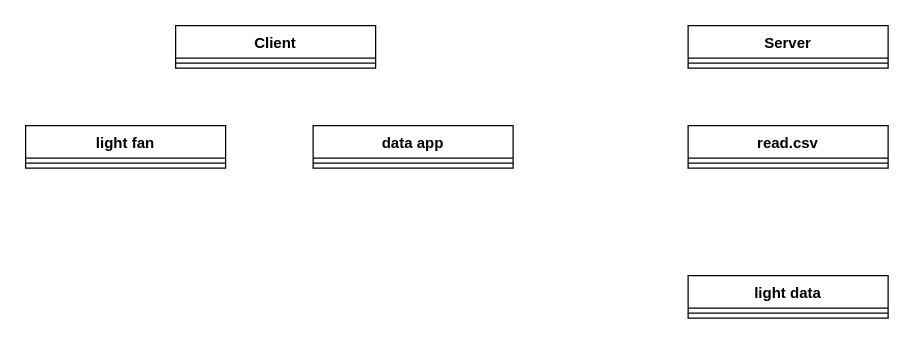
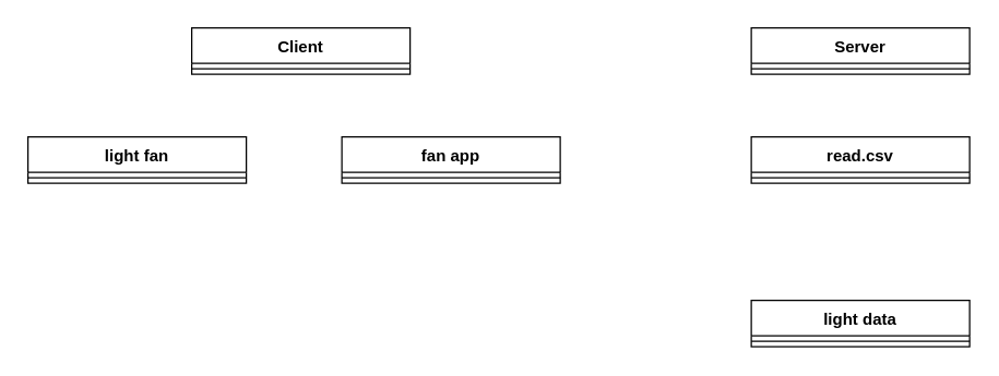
- <mxCell id="6" value="data app" style="swimlane;fontStyle=1;align=center;verticalAlign=top;childLayout=stackLayout;horizontal=1;startSize=26;horizontalStack=0;resizeParent=1;resizeParentMax=0;resizeLast=0;collapsible=1;marginBottom=0;" vertex="1" parent="1"><mxGeometry x="250" y="100" width="160" height="34" as="geometry" /></mxCell>
+ <mxCell id="6" value="fan app" style="swimlane;fontStyle=1;align=center;verticalAlign=top;childLayout=stackLayout;horizontal=1;startSize=26;horizontalStack=0;resizeParent=1;resizeParentMax=0;resizeLast=0;collapsible=1;marginBottom=0;" vertex="1" parent="1"><mxGeometry x="250" y="100" width="160" height="34" as="geometry" /></mxCell>
